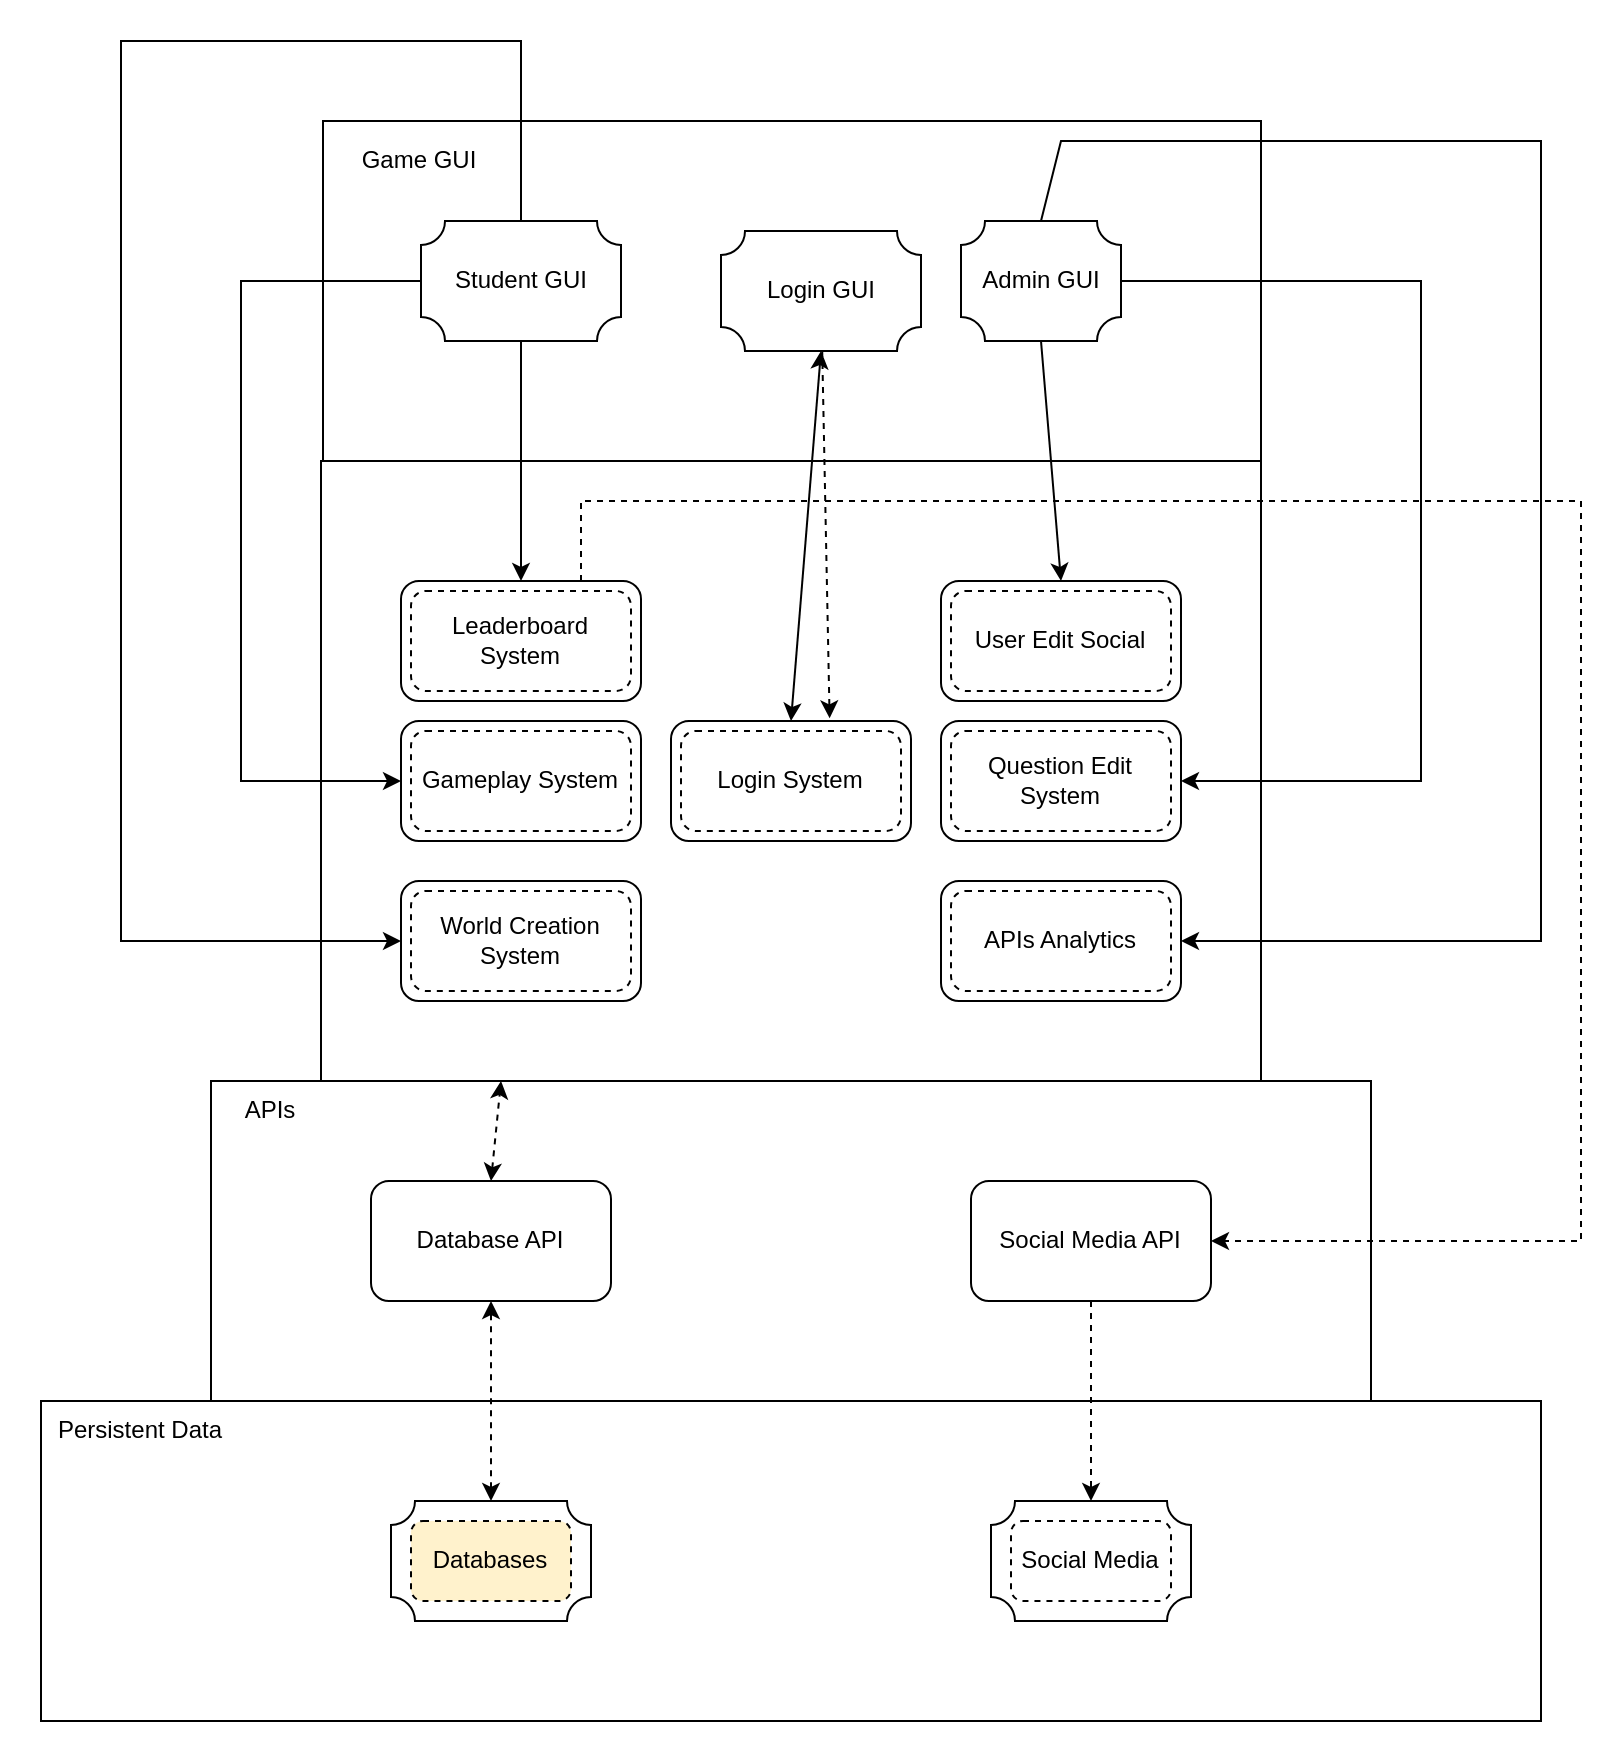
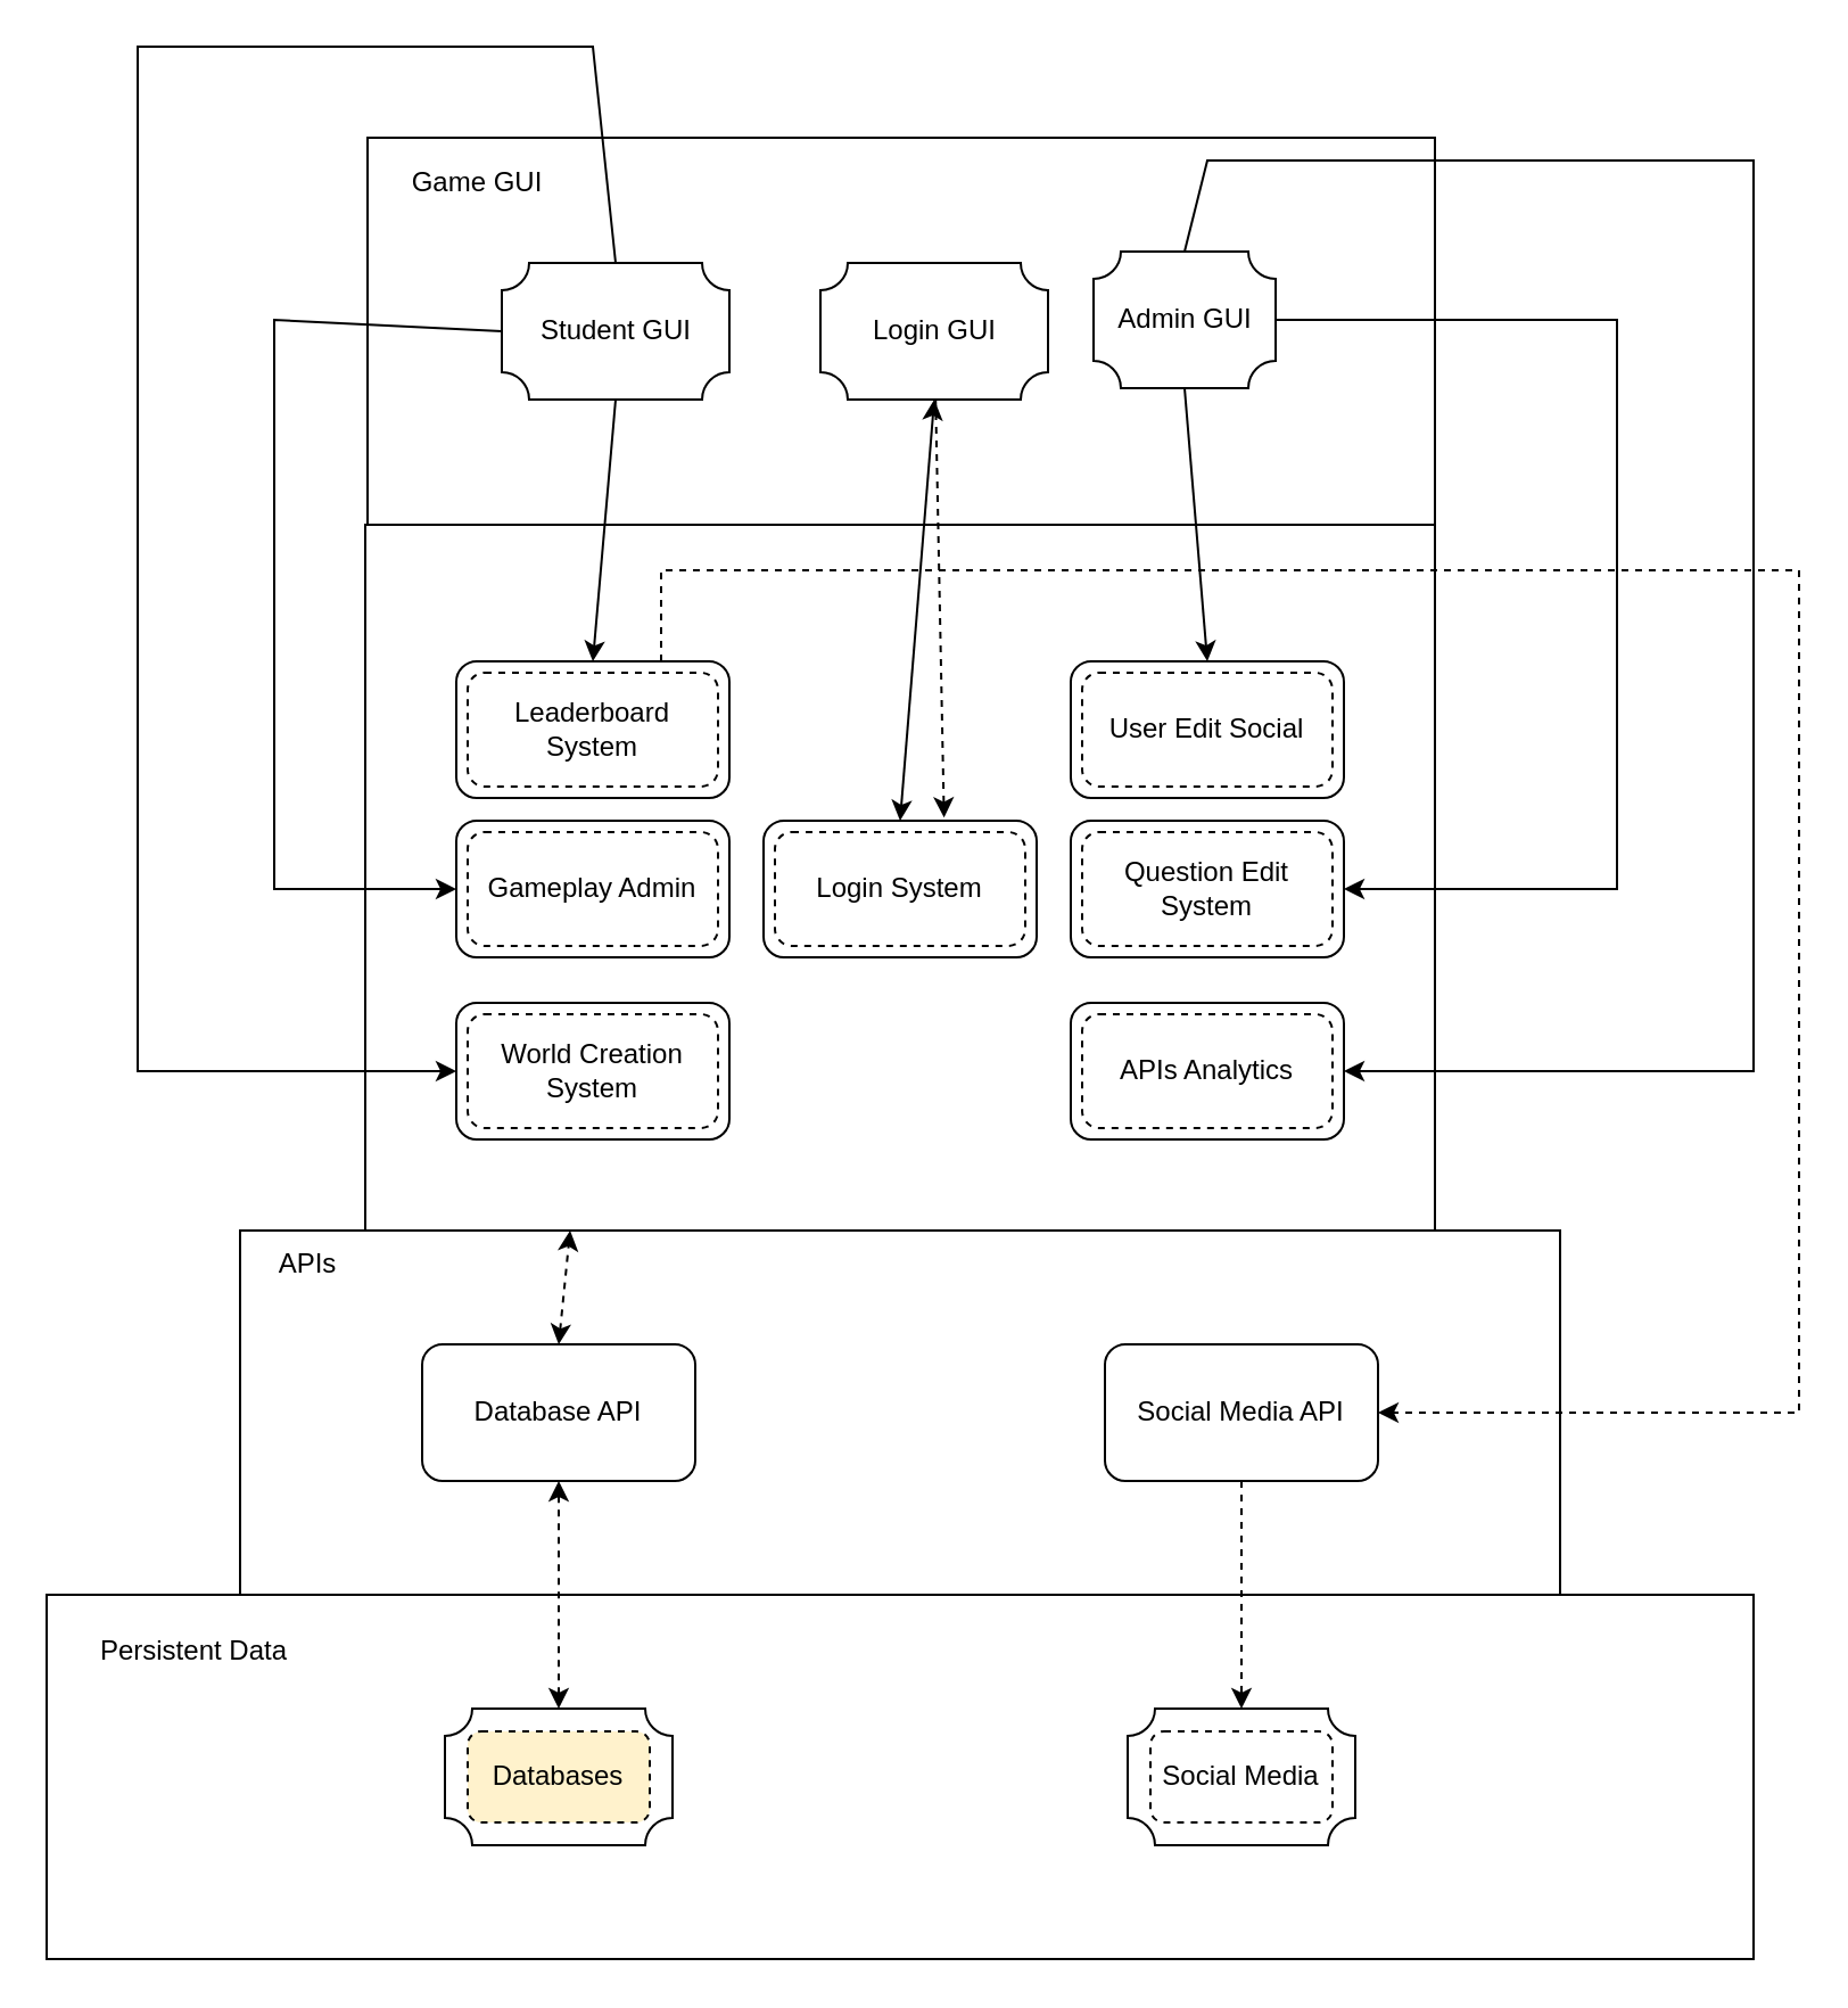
- <mxCell id="34" value="Student GUI" style="verticalLabelPosition=middle;verticalAlign=middle;html=1;shape=mxgraph.basic.plaque;dx=6;shadow=0;labelPosition=center;align=center;" parent="30" vertex="1"><mxGeometry x="50" y="50" width="100" height="60" as="geometry" /></mxCell>
+ <mxCell id="34" value="Student GUI" style="verticalLabelPosition=middle;verticalAlign=middle;html=1;shape=mxgraph.basic.plaque;dx=6;shadow=0;labelPosition=center;align=center;" parent="30" vertex="1"><mxGeometry x="60" y="55" width="100" height="60" as="geometry" /></mxCell>
- <mxCell id="9" value="Gameplay System" style="rounded=1;whiteSpace=wrap;html=1;shadow=0;dashed=1;" parent="7" vertex="1"><mxGeometry x="5" y="5" width="110" height="50" as="geometry" /></mxCell>
+ <mxCell id="9" value="Gameplay Admin" style="rounded=1;whiteSpace=wrap;html=1;shadow=0;dashed=1;" parent="7" vertex="1"><mxGeometry x="5" y="5" width="110" height="50" as="geometry" /></mxCell>
- <mxCell id="38" value="Persistent Data" style="text;html=1;strokeColor=none;fillColor=none;align=center;verticalAlign=middle;whiteSpace=wrap;rounded=0;" parent="1" vertex="1"><mxGeometry x="20" y="700" width="100" height="30" as="geometry" /></mxCell>
+ <mxCell id="38" value="Persistent Data" style="text;html=1;strokeColor=none;fillColor=none;align=center;verticalAlign=middle;whiteSpace=wrap;rounded=0;" parent="1" vertex="1"><mxGeometry x="35" y="710" width="100" height="30" as="geometry" /></mxCell>
